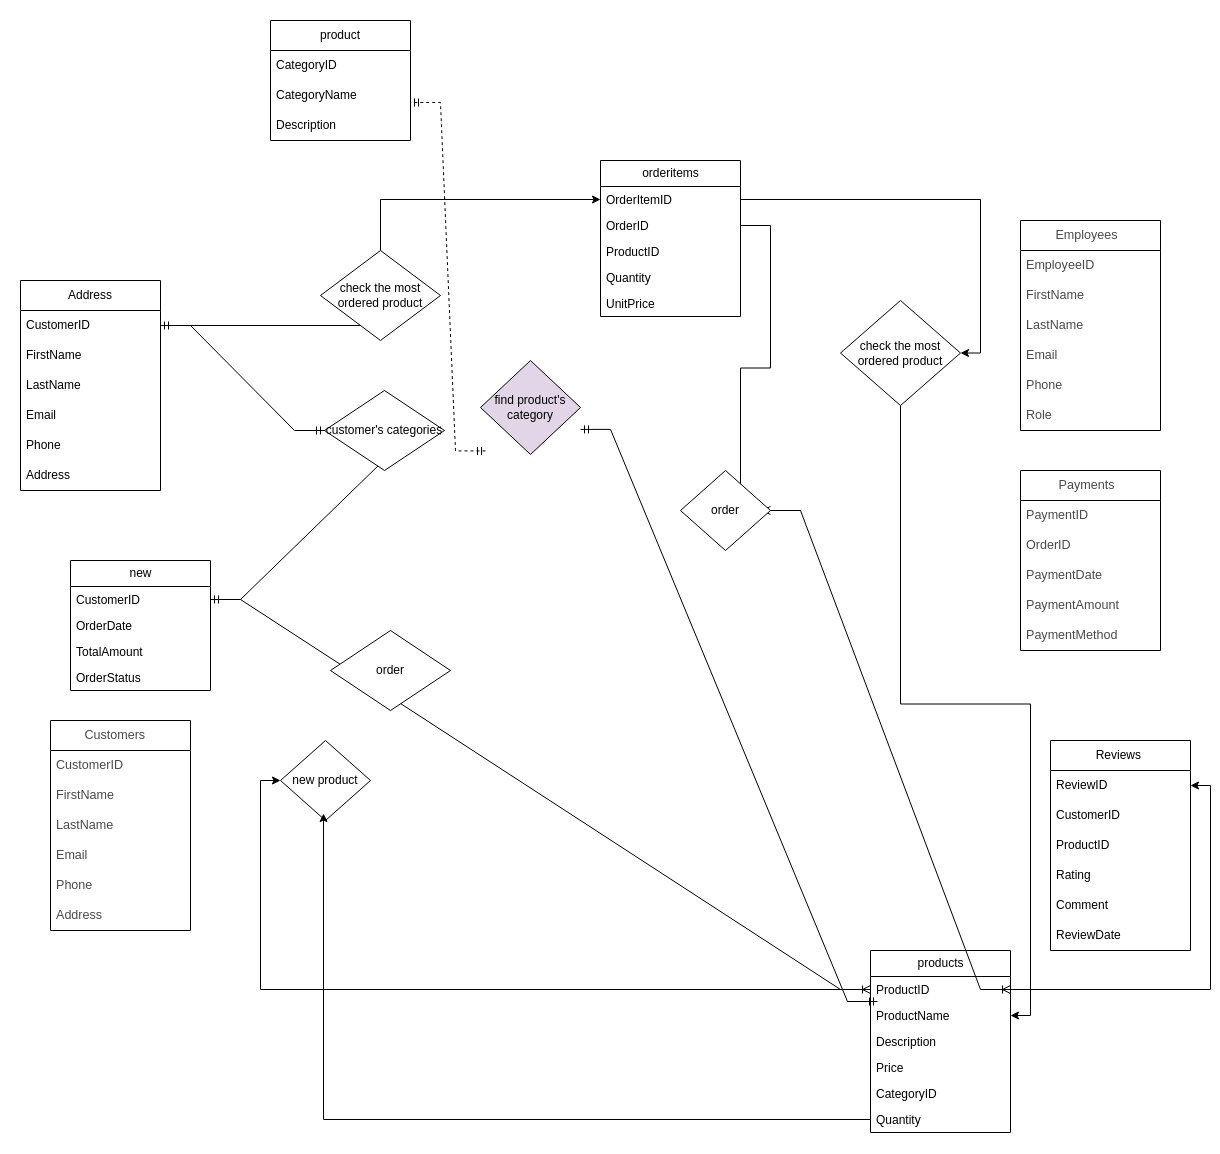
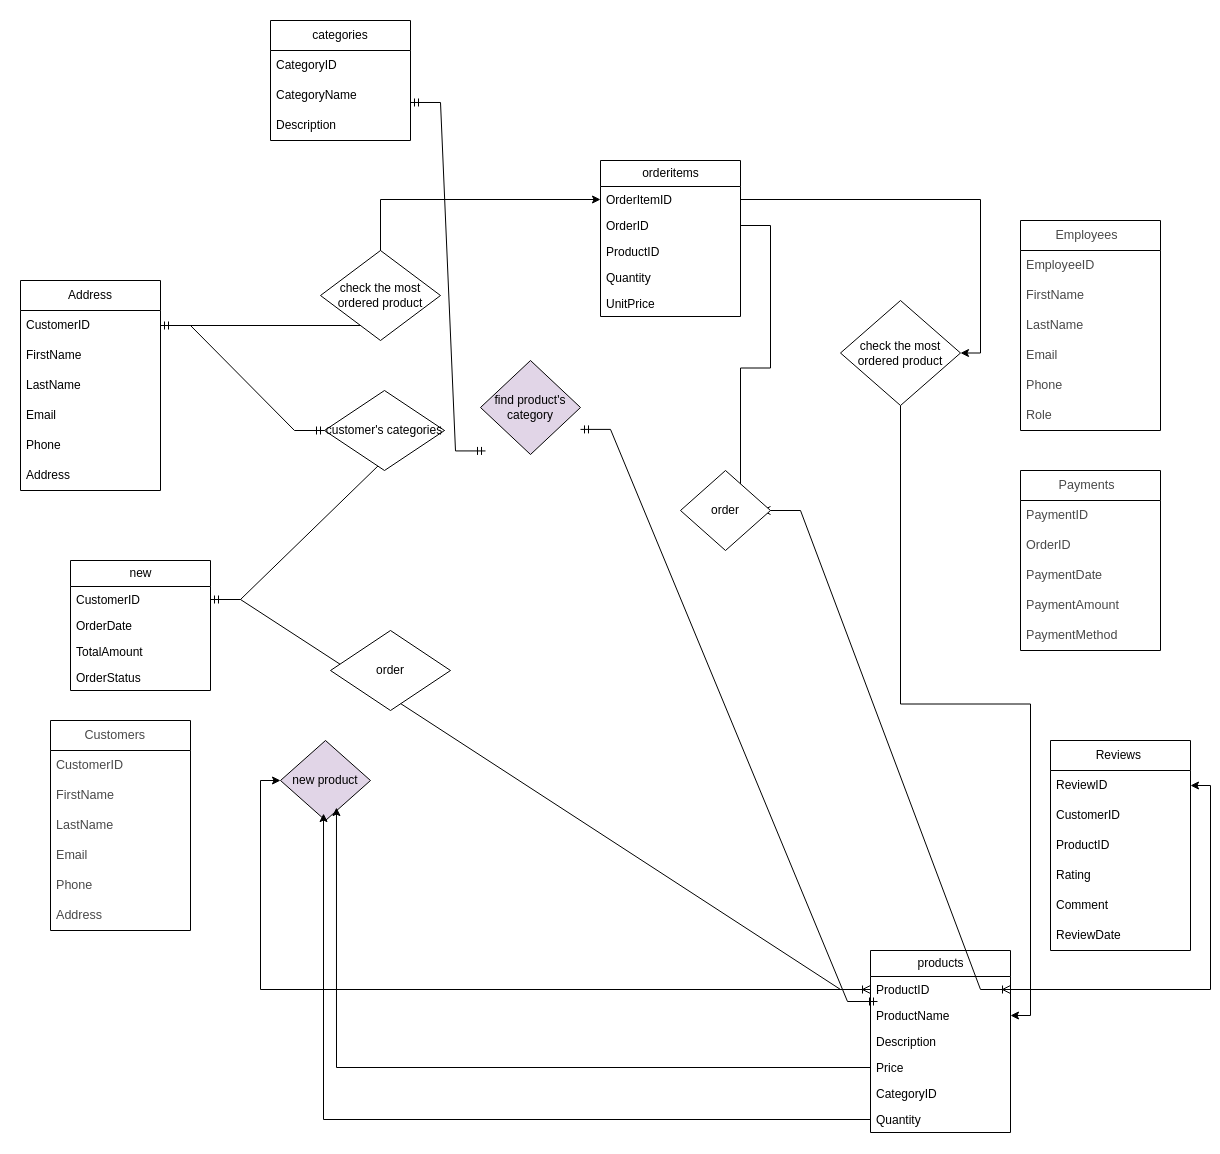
- <mxCell id="9" value="product" style="swimlane;fontStyle=0;childLayout=stackLayout;horizontal=1;startSize=30;horizontalStack=0;resizeParent=1;resizeParentMax=0;resizeLast=0;collapsible=1;marginBottom=0;whiteSpace=wrap;html=1;" parent="1" vertex="1"><mxGeometry x="270" y="20" width="140" height="120" as="geometry" /></mxCell>
+ <mxCell id="9" value="categories" style="swimlane;fontStyle=0;childLayout=stackLayout;horizontal=1;startSize=30;horizontalStack=0;resizeParent=1;resizeParentMax=0;resizeLast=0;collapsible=1;marginBottom=0;whiteSpace=wrap;html=1;" parent="1" vertex="1"><mxGeometry x="270" y="20" width="140" height="120" as="geometry" /></mxCell>
- <mxCell id="37" value="" style="edgeStyle=entityRelationEdgeStyle;fontSize=12;html=1;endArrow=ERmandOne;startArrow=ERmandOne;rounded=0;exitX=0.05;exitY=0.962;exitDx=0;exitDy=0;exitPerimeter=0;entryX=1;entryY=0.733;entryDx=0;entryDy=0;entryPerimeter=0;dashed=1;" parent="1" source="39" target="11" edge="1"><mxGeometry width="100" height="100" relative="1" as="geometry"><mxPoint x="330" y="510" as="sourcePoint" /><mxPoint x="430" y="410" as="targetPoint" /><Array as="points"><mxPoint x="510" y="410" /></Array></mxGeometry></mxCell>
+ <mxCell id="37" value="" style="edgeStyle=entityRelationEdgeStyle;fontSize=12;html=1;endArrow=ERmandOne;startArrow=ERmandOne;rounded=0;exitX=0.05;exitY=0.962;exitDx=0;exitDy=0;exitPerimeter=0;entryX=1;entryY=0.733;entryDx=0;entryDy=0;entryPerimeter=0;" parent="1" source="39" target="11" edge="1"><mxGeometry width="100" height="100" relative="1" as="geometry"><mxPoint x="330" y="510" as="sourcePoint" /><mxPoint x="430" y="410" as="targetPoint" /><Array as="points"><mxPoint x="510" y="410" /></Array></mxGeometry></mxCell>
- <mxCell id="43" value="new product" style="rhombus;whiteSpace=wrap;html=1;" parent="1" vertex="1"><mxGeometry x="280" y="740" width="90" height="80" as="geometry" /></mxCell>
+ <mxCell id="43" value="new product" style="rhombus;whiteSpace=wrap;html=1;fillColor=#e1d5e7;" parent="1" vertex="1"><mxGeometry x="280" y="740" width="90" height="80" as="geometry" /></mxCell>
+ <mxCell id="45" style="edgeStyle=orthogonalEdgeStyle;rounded=0;orthogonalLoop=1;jettySize=auto;html=1;entryX=0.622;entryY=0.838;entryDx=0;entryDy=0;entryPerimeter=0;" parent="1" source="22" target="43" edge="1"><mxGeometry relative="1" as="geometry" /></mxCell>
